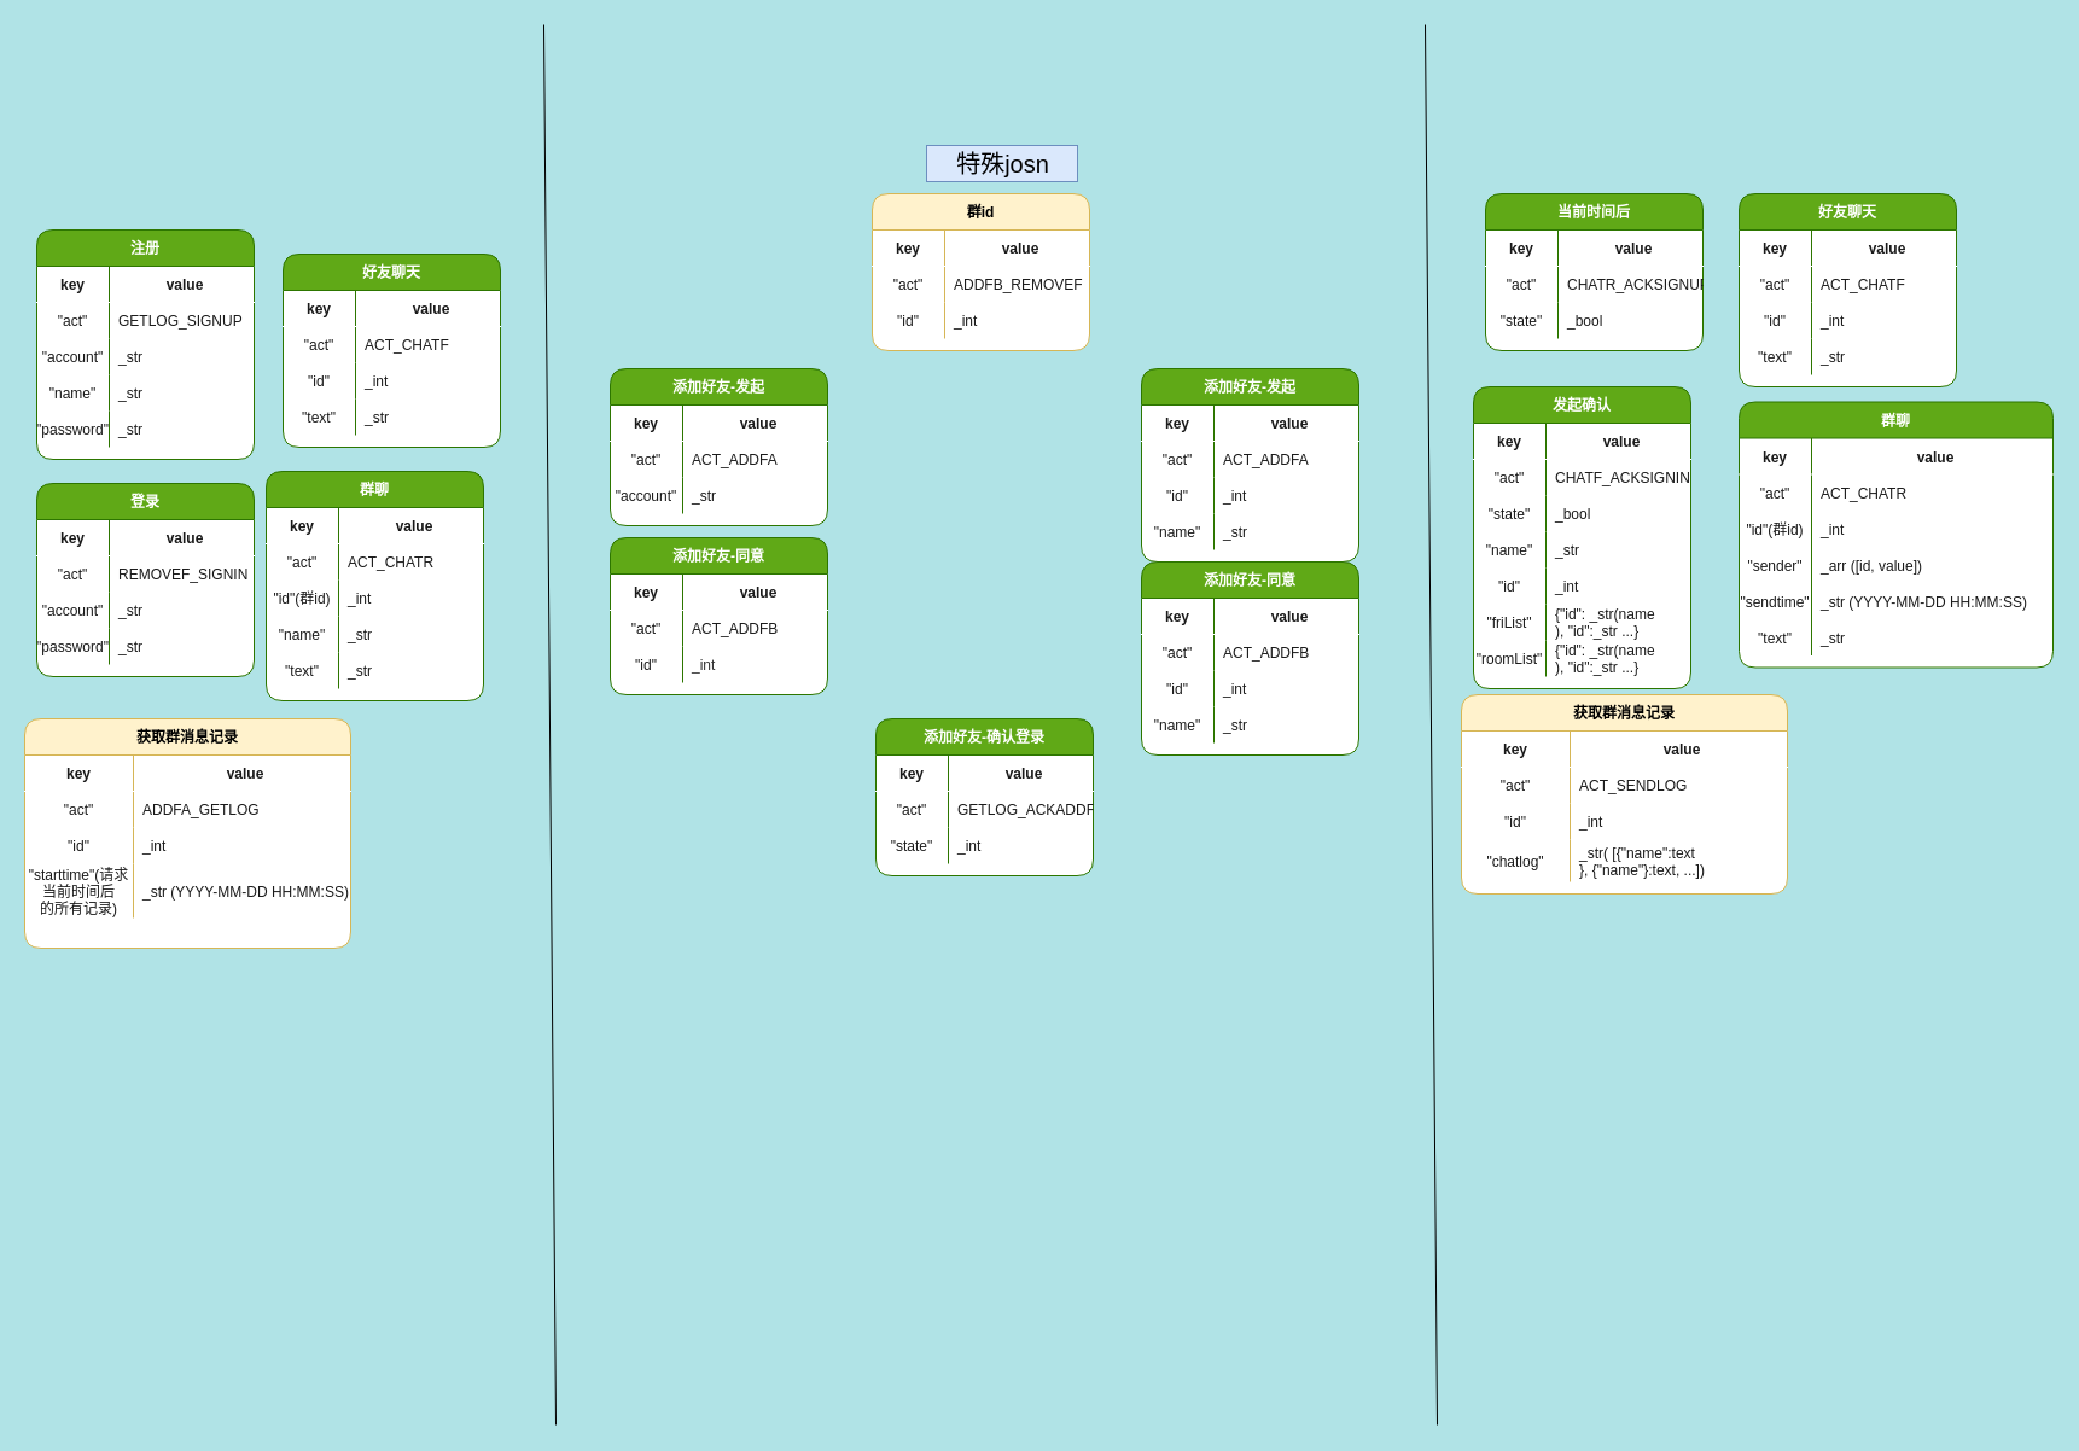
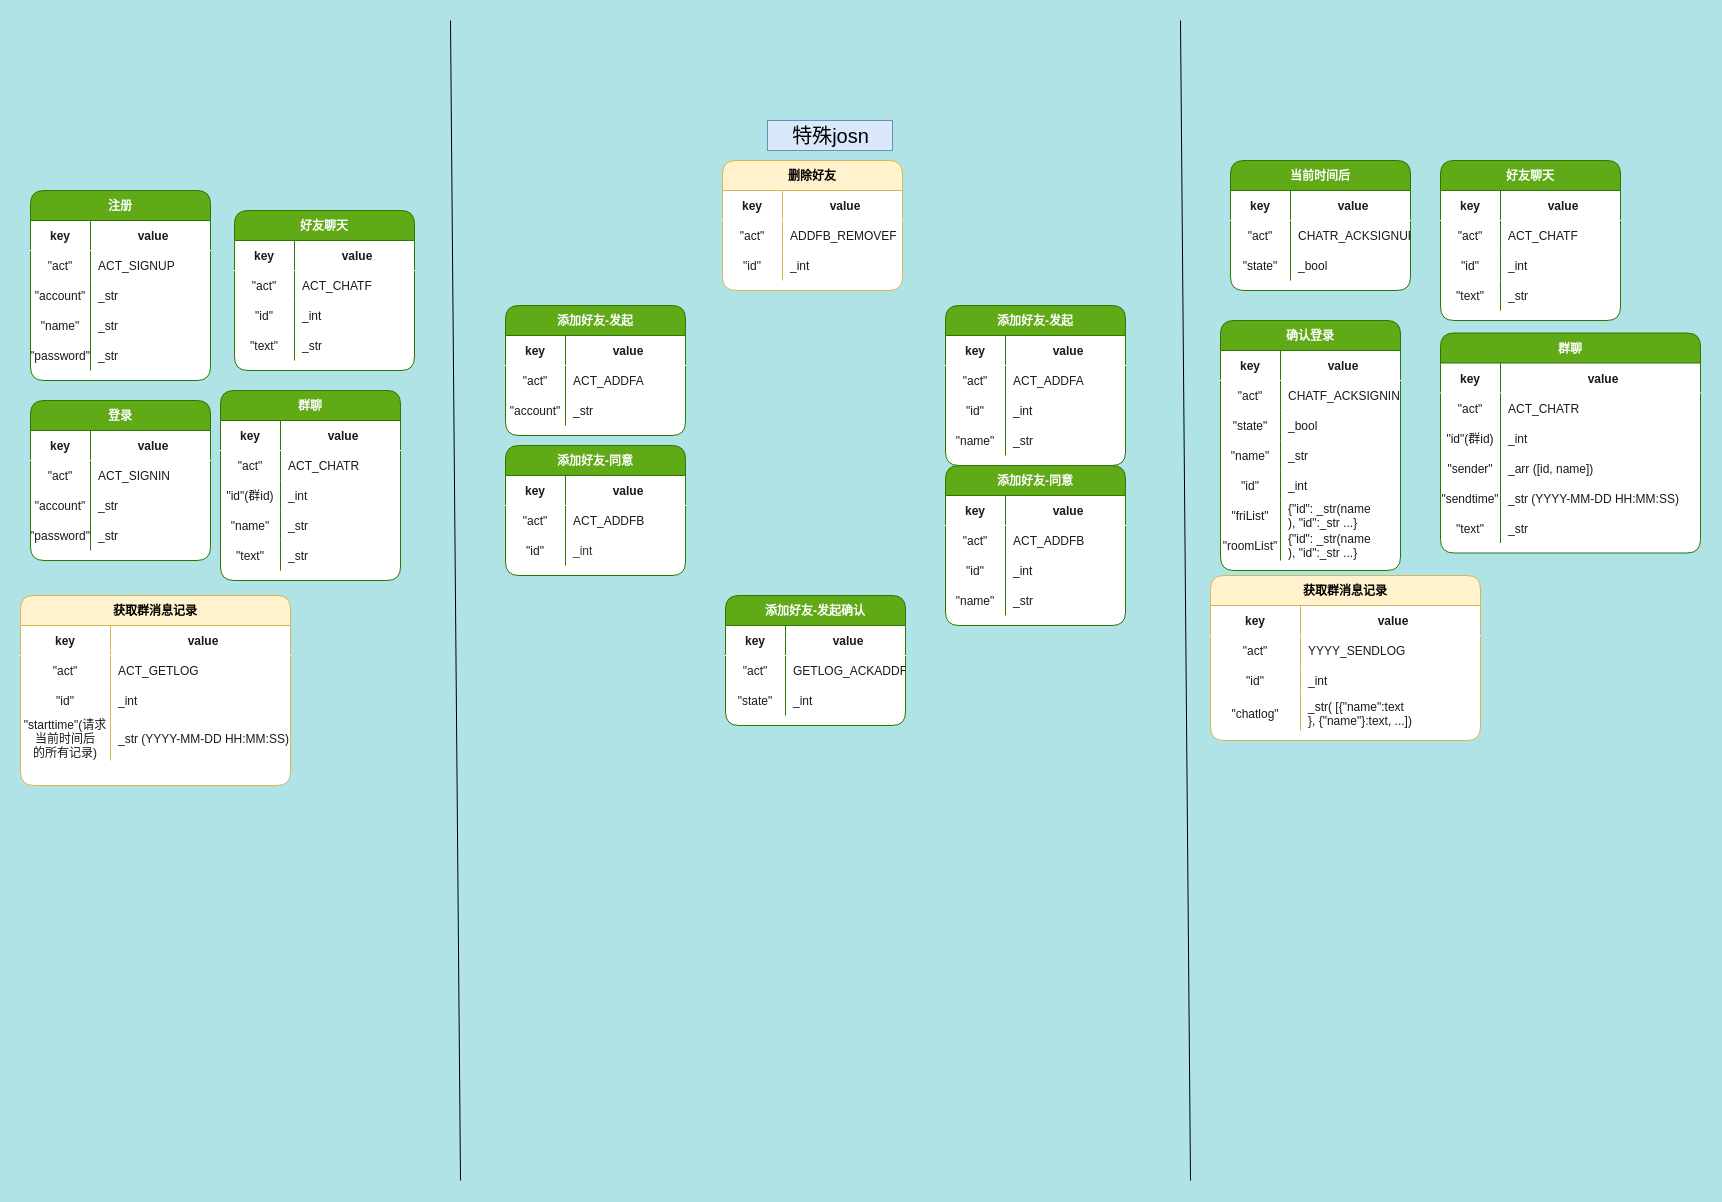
- <mxCell id="112" value="群id" style="shape=table;startSize=30;container=1;collapsible=1;childLayout=tableLayout;fixedRows=1;rowLines=0;fontStyle=1;align=center;resizeLast=1;rounded=1;shadow=0;fillColor=#fff2cc;strokeColor=#d6b656;flipH=1;flipV=0;swimlaneFillColor=default;" parent="1" vertex="1"><mxGeometry x="722" y="160" width="180" height="130" as="geometry" /></mxCell>
+ <mxCell id="112" value="删除好友" style="shape=table;startSize=30;container=1;collapsible=1;childLayout=tableLayout;fixedRows=1;rowLines=0;fontStyle=1;align=center;resizeLast=1;rounded=1;shadow=0;fillColor=#fff2cc;strokeColor=#d6b656;flipH=1;flipV=0;swimlaneFillColor=default;" parent="1" vertex="1"><mxGeometry x="722" y="160" width="180" height="130" as="geometry" /></mxCell>
- <mxCell id="8" value="GETLOG_SIGNUP" style="shape=partialRectangle;connectable=0;fillColor=none;top=0;left=0;bottom=0;right=0;align=left;spacingLeft=6;overflow=hidden;rounded=1;shadow=0;fontColor=#1A1A1A;strokeColor=#FFFFFF;" parent="6" vertex="1"><mxGeometry x="60" width="120" height="30" as="geometry"><mxRectangle width="120" height="30" as="alternateBounds" /></mxGeometry></mxCell>
+ <mxCell id="8" value="ACT_SIGNUP" style="shape=partialRectangle;connectable=0;fillColor=none;top=0;left=0;bottom=0;right=0;align=left;spacingLeft=6;overflow=hidden;rounded=1;shadow=0;fontColor=#1A1A1A;strokeColor=#FFFFFF;" parent="6" vertex="1"><mxGeometry x="60" width="120" height="30" as="geometry"><mxRectangle width="120" height="30" as="alternateBounds" /></mxGeometry></mxCell>
- <mxCell id="54" value="发起确认" style="shape=table;startSize=30;container=1;collapsible=1;childLayout=tableLayout;fixedRows=1;rowLines=0;fontStyle=1;align=center;resizeLast=1;rounded=1;shadow=0;fillColor=#60a917;strokeColor=#2D7600;fontColor=#ffffff;flipH=1;flipV=0;swimlaneFillColor=default;" parent="1" vertex="1"><mxGeometry x="1220" y="320" width="180" height="250" as="geometry" /></mxCell>
+ <mxCell id="54" value="确认登录" style="shape=table;startSize=30;container=1;collapsible=1;childLayout=tableLayout;fixedRows=1;rowLines=0;fontStyle=1;align=center;resizeLast=1;rounded=1;shadow=0;fillColor=#60a917;strokeColor=#2D7600;fontColor=#ffffff;flipH=1;flipV=0;swimlaneFillColor=default;" parent="1" vertex="1"><mxGeometry x="1220" y="320" width="180" height="250" as="geometry" /></mxCell>
- <mxCell id="183" value="_arr ([id, value])" style="shape=partialRectangle;connectable=0;fillColor=none;top=0;left=0;bottom=0;right=0;align=left;spacingLeft=6;overflow=hidden;rounded=1;shadow=0;fontColor=#1A1A1A;strokeColor=#FFFFFF;" parent="181" vertex="1"><mxGeometry x="60" width="200" height="30" as="geometry"><mxRectangle width="200" height="30" as="alternateBounds" /></mxGeometry></mxCell>
+ <mxCell id="183" value="_arr ([id, name])" style="shape=partialRectangle;connectable=0;fillColor=none;top=0;left=0;bottom=0;right=0;align=left;spacingLeft=6;overflow=hidden;rounded=1;shadow=0;fontColor=#1A1A1A;strokeColor=#FFFFFF;" parent="181" vertex="1"><mxGeometry x="60" width="200" height="30" as="geometry"><mxRectangle width="200" height="30" as="alternateBounds" /></mxGeometry></mxCell>
- <mxCell id="24" value="REMOVEF_SIGNIN" style="shape=partialRectangle;connectable=0;fillColor=none;top=0;left=0;bottom=0;right=0;align=left;spacingLeft=6;overflow=hidden;rounded=1;shadow=0;fontColor=#1A1A1A;strokeColor=#FFFFFF;" parent="22" vertex="1"><mxGeometry x="60" width="120" height="30" as="geometry"><mxRectangle width="120" height="30" as="alternateBounds" /></mxGeometry></mxCell>
+ <mxCell id="24" value="ACT_SIGNIN" style="shape=partialRectangle;connectable=0;fillColor=none;top=0;left=0;bottom=0;right=0;align=left;spacingLeft=6;overflow=hidden;rounded=1;shadow=0;fontColor=#1A1A1A;strokeColor=#FFFFFF;" parent="22" vertex="1"><mxGeometry x="60" width="120" height="30" as="geometry"><mxRectangle width="120" height="30" as="alternateBounds" /></mxGeometry></mxCell>
- <mxCell id="145" value="添加好友-确认登录" style="shape=table;startSize=30;container=1;collapsible=1;childLayout=tableLayout;fixedRows=1;rowLines=0;fontStyle=1;align=center;resizeLast=1;rounded=1;shadow=0;fillColor=#60a917;strokeColor=#2D7600;fontColor=#ffffff;flipH=1;flipV=0;gradientColor=none;swimlaneFillColor=default;" parent="1" vertex="1"><mxGeometry x="725" y="595" width="180" height="130" as="geometry" /></mxCell>
+ <mxCell id="145" value="添加好友-发起确认" style="shape=table;startSize=30;container=1;collapsible=1;childLayout=tableLayout;fixedRows=1;rowLines=0;fontStyle=1;align=center;resizeLast=1;rounded=1;shadow=0;fillColor=#60a917;strokeColor=#2D7600;fontColor=#ffffff;flipH=1;flipV=0;gradientColor=none;swimlaneFillColor=default;" parent="1" vertex="1"><mxGeometry x="725" y="595" width="180" height="130" as="geometry" /></mxCell>
- <mxCell id="212" value="ACT_SENDLOG" style="shape=partialRectangle;connectable=0;fillColor=none;top=0;left=0;bottom=0;right=0;align=left;spacingLeft=6;overflow=hidden;rounded=1;shadow=0;fontColor=#1A1A1A;strokeColor=#FFFFFF;" parent="210" vertex="1"><mxGeometry x="90" width="180" height="30" as="geometry"><mxRectangle width="180" height="30" as="alternateBounds" /></mxGeometry></mxCell>
+ <mxCell id="212" value="YYYY_SENDLOG" style="shape=partialRectangle;connectable=0;fillColor=none;top=0;left=0;bottom=0;right=0;align=left;spacingLeft=6;overflow=hidden;rounded=1;shadow=0;fontColor=#1A1A1A;strokeColor=#FFFFFF;" parent="210" vertex="1"><mxGeometry x="90" width="180" height="30" as="geometry"><mxRectangle width="180" height="30" as="alternateBounds" /></mxGeometry></mxCell>
- <mxCell id="199" value="ADDFA_GETLOG" style="shape=partialRectangle;connectable=0;fillColor=none;top=0;left=0;bottom=0;right=0;align=left;spacingLeft=6;overflow=hidden;rounded=1;shadow=0;fontColor=#1A1A1A;strokeColor=#FFFFFF;" parent="197" vertex="1"><mxGeometry x="90" width="180" height="30" as="geometry"><mxRectangle width="180" height="30" as="alternateBounds" /></mxGeometry></mxCell>
+ <mxCell id="199" value="ACT_GETLOG" style="shape=partialRectangle;connectable=0;fillColor=none;top=0;left=0;bottom=0;right=0;align=left;spacingLeft=6;overflow=hidden;rounded=1;shadow=0;fontColor=#1A1A1A;strokeColor=#FFFFFF;" parent="197" vertex="1"><mxGeometry x="90" width="180" height="30" as="geometry"><mxRectangle width="180" height="30" as="alternateBounds" /></mxGeometry></mxCell>
